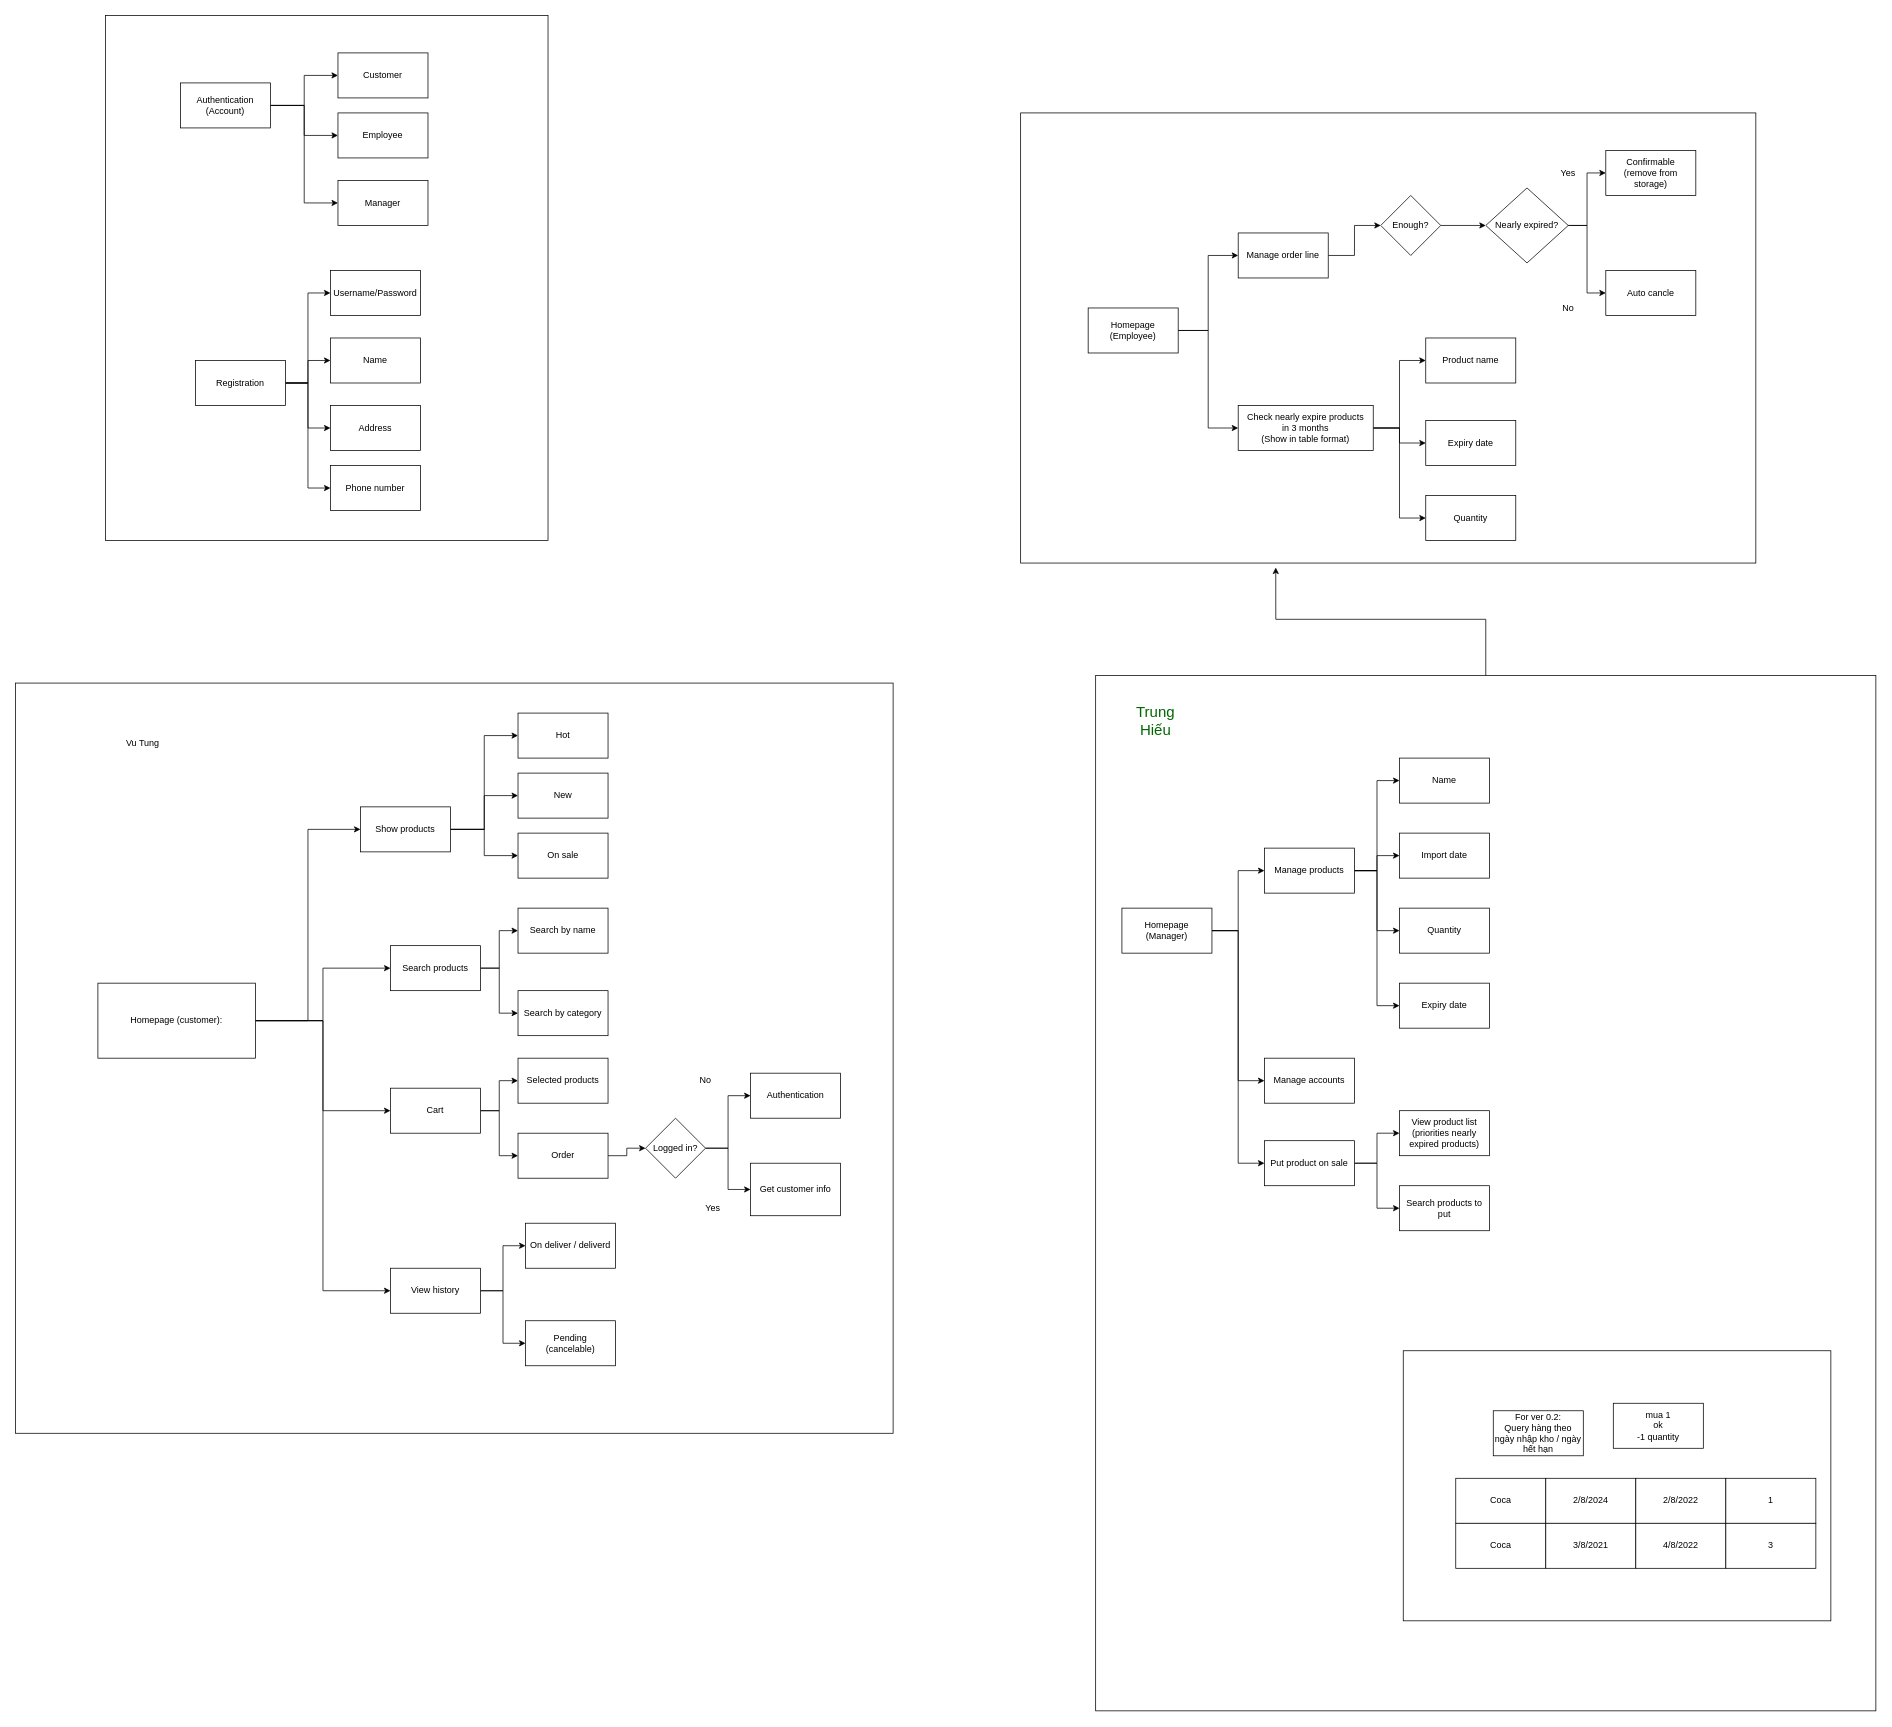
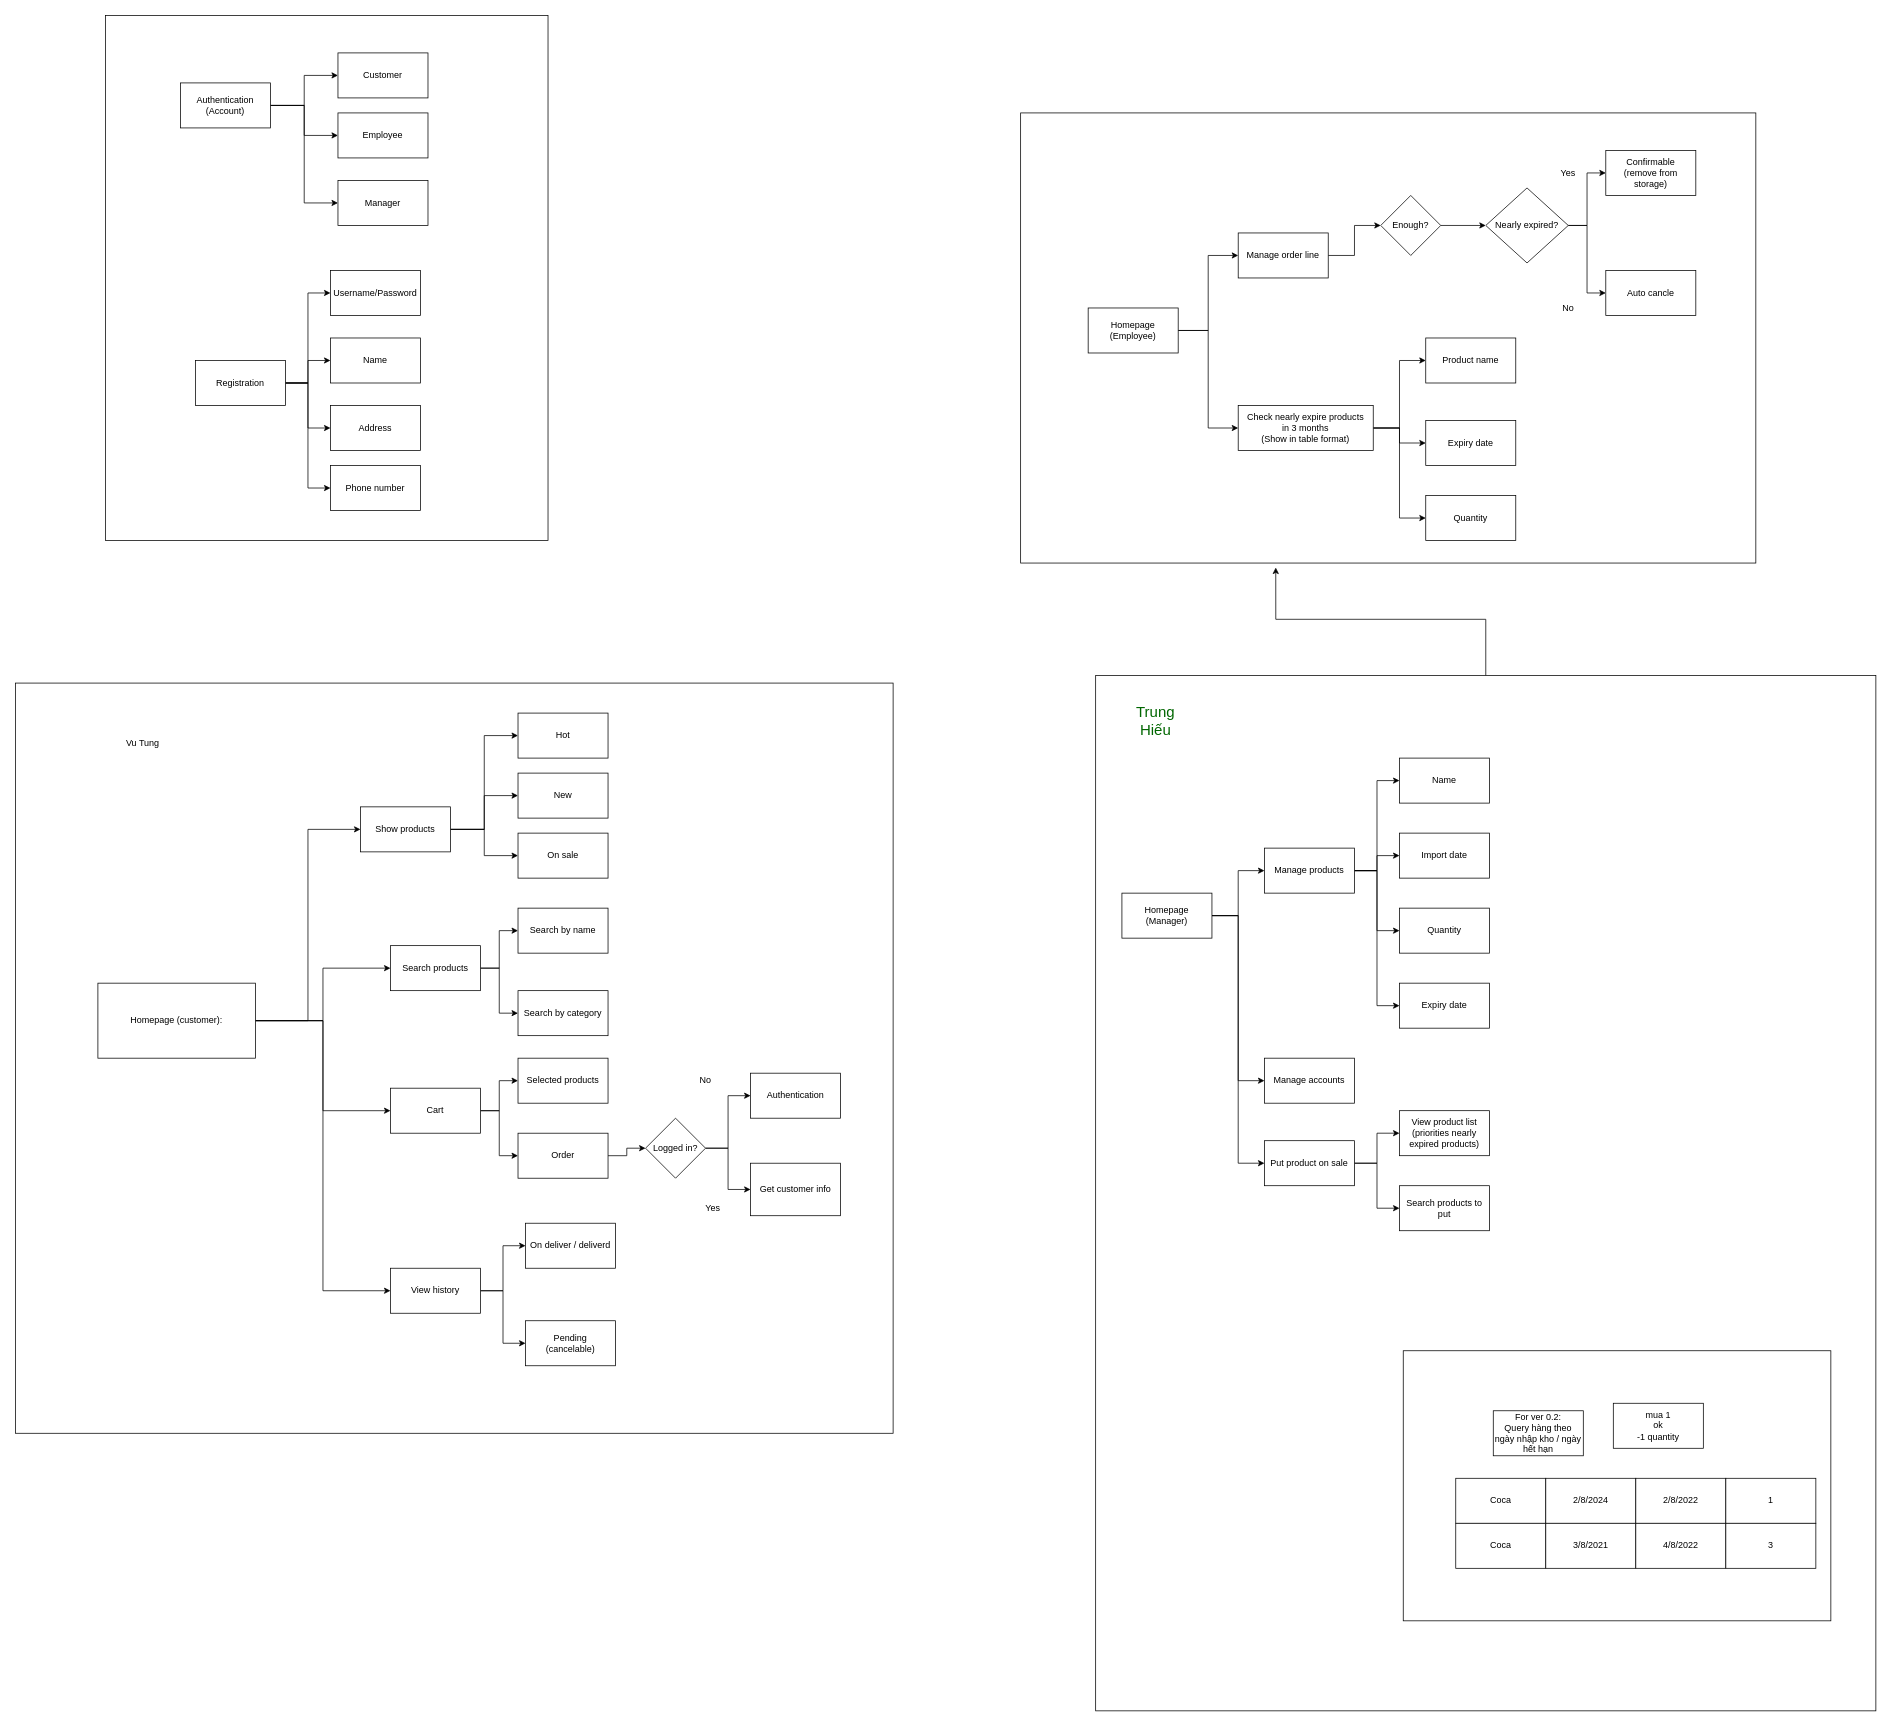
- <mxCell id="82" value="&lt;div&gt;Homepage&lt;/div&gt;&lt;div&gt;(Manager)&lt;br&gt;&lt;/div&gt;" style="rounded=0;whiteSpace=wrap;html=1;" parent="1" vertex="1"><mxGeometry x="1495" y="1210" width="120" height="60" as="geometry" /></mxCell>
+ <mxCell id="82" value="&lt;div&gt;Homepage&lt;/div&gt;&lt;div&gt;(Manager)&lt;br&gt;&lt;/div&gt;" style="rounded=0;whiteSpace=wrap;html=1;" parent="1" vertex="1"><mxGeometry x="1495" y="1190" width="120" height="60" as="geometry" /></mxCell>
